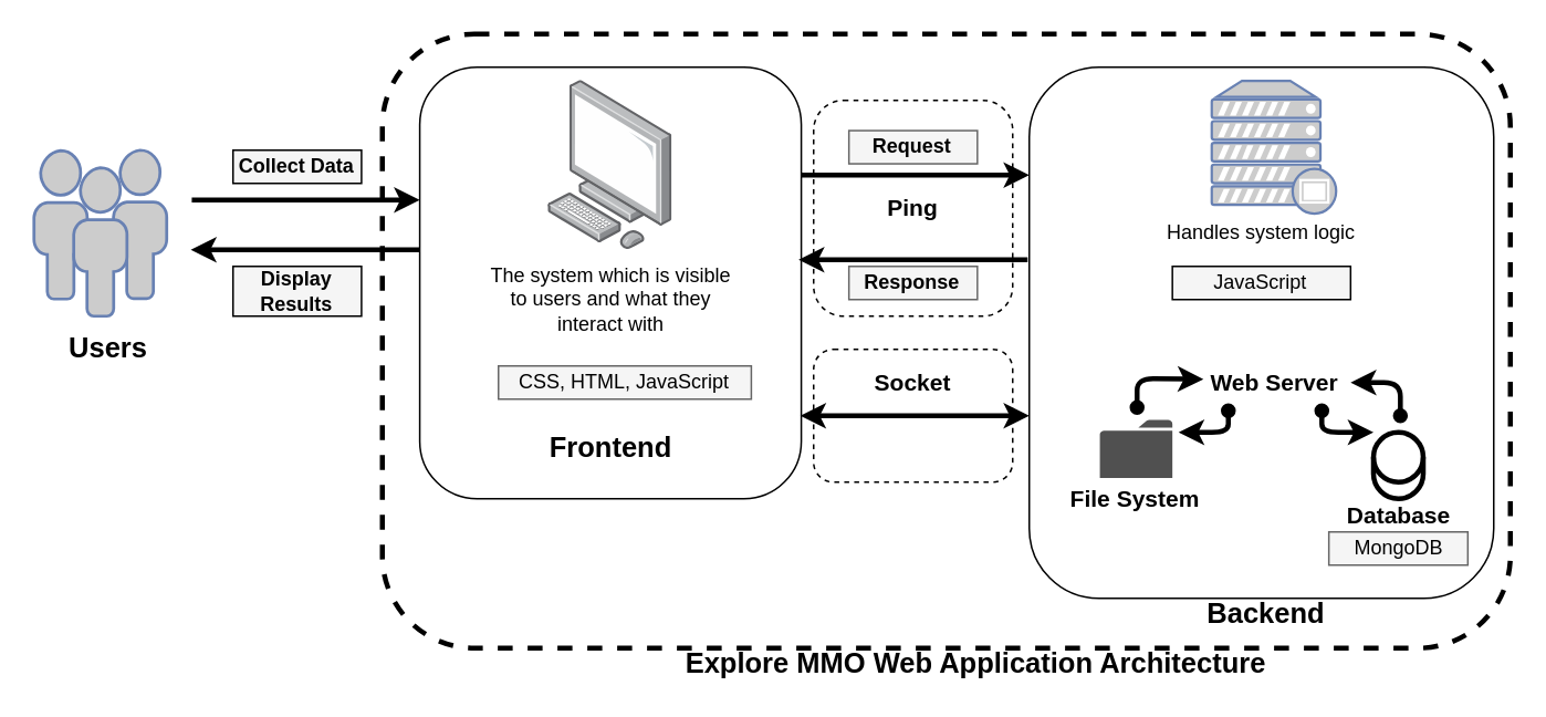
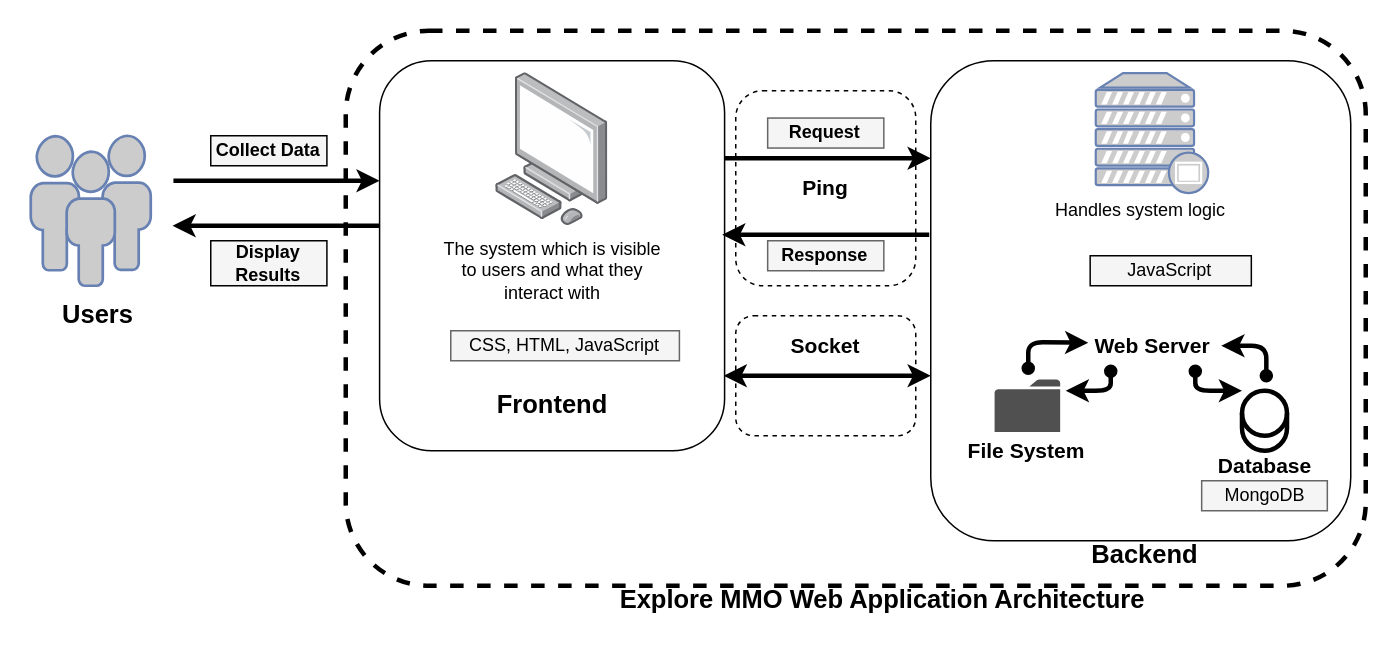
- <mxCell id="20" value="&lt;font color=&quot;#000000&quot;&gt;JavaScript&lt;/font&gt;" style="text;html=1;align=center;verticalAlign=middle;whiteSpace=wrap;rounded=0;fillColor=#f5f5f5;fontColor=#333333;strokeColor=#000000;" vertex="1" parent="1"><mxGeometry x="706.28" y="160" width="107.44" height="20" as="geometry" /></mxCell>
+ <mxCell id="20" value="&lt;font color=&quot;#000000&quot;&gt;JavaScript&lt;/font&gt;" style="text;html=1;align=center;verticalAlign=middle;whiteSpace=wrap;rounded=0;fillColor=#f5f5f5;fontColor=#333333;strokeColor=#000000;" vertex="1" parent="1"><mxGeometry x="726.28" y="170" width="107.44" height="20" as="geometry" /></mxCell>
